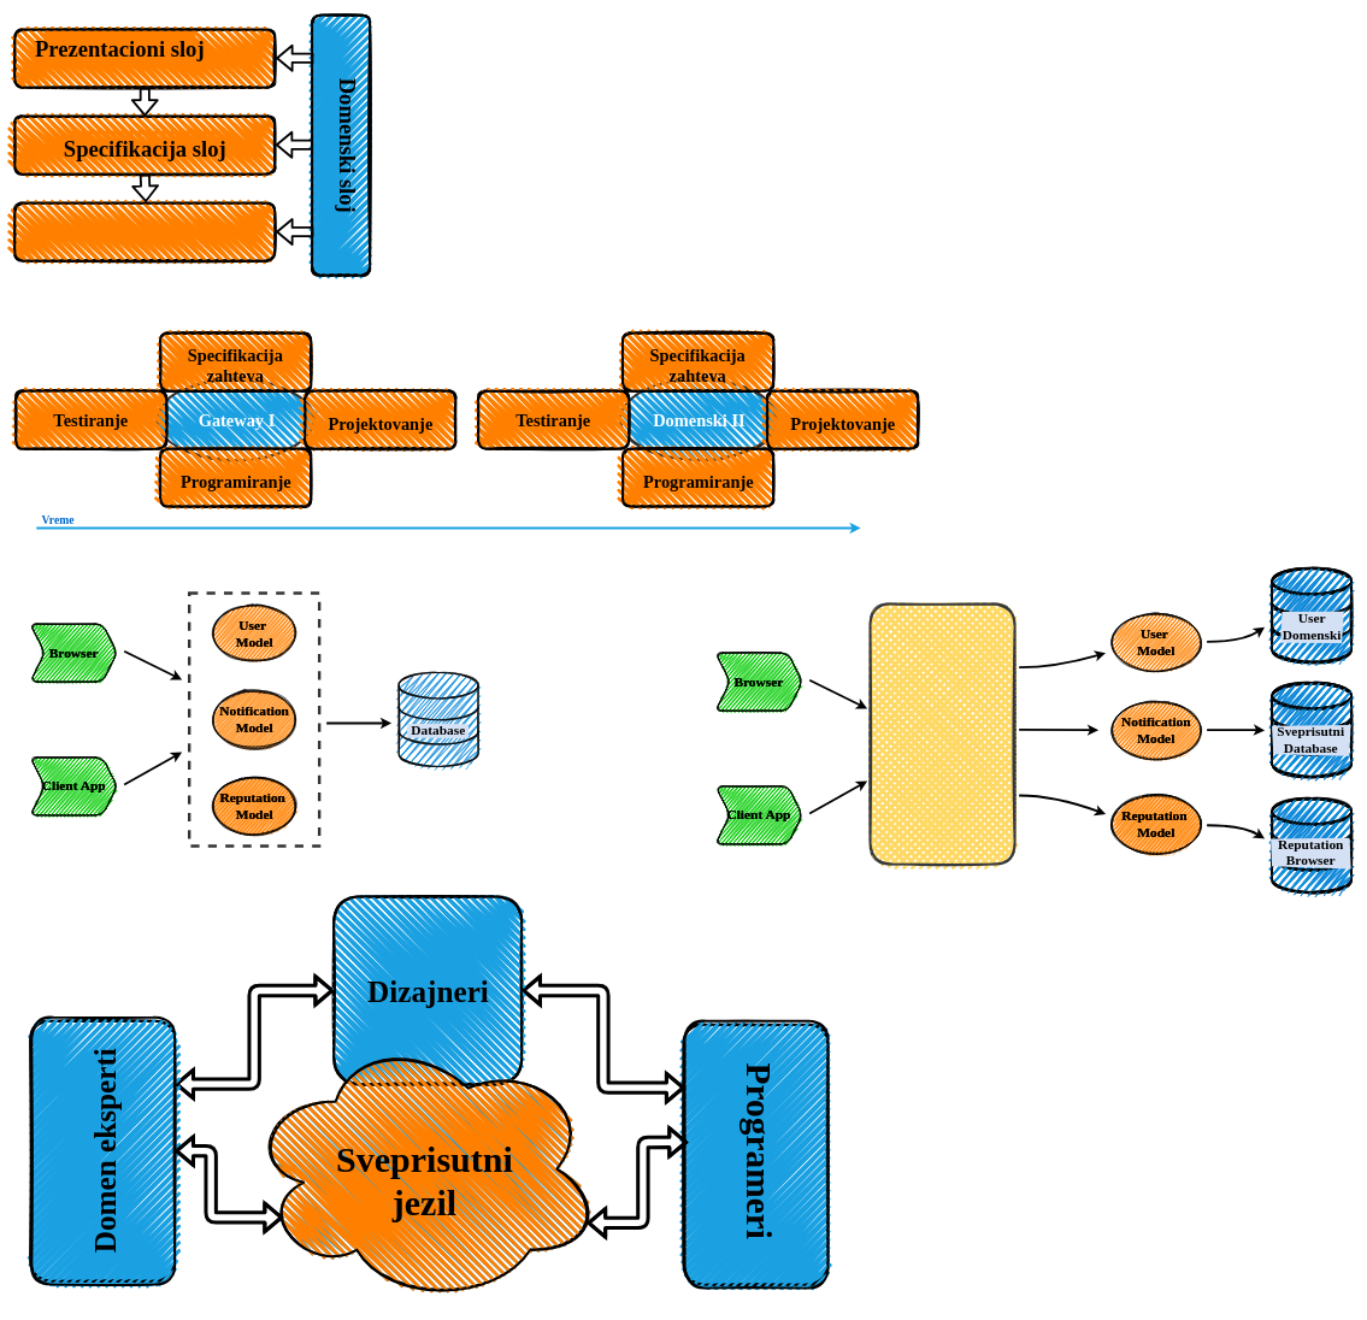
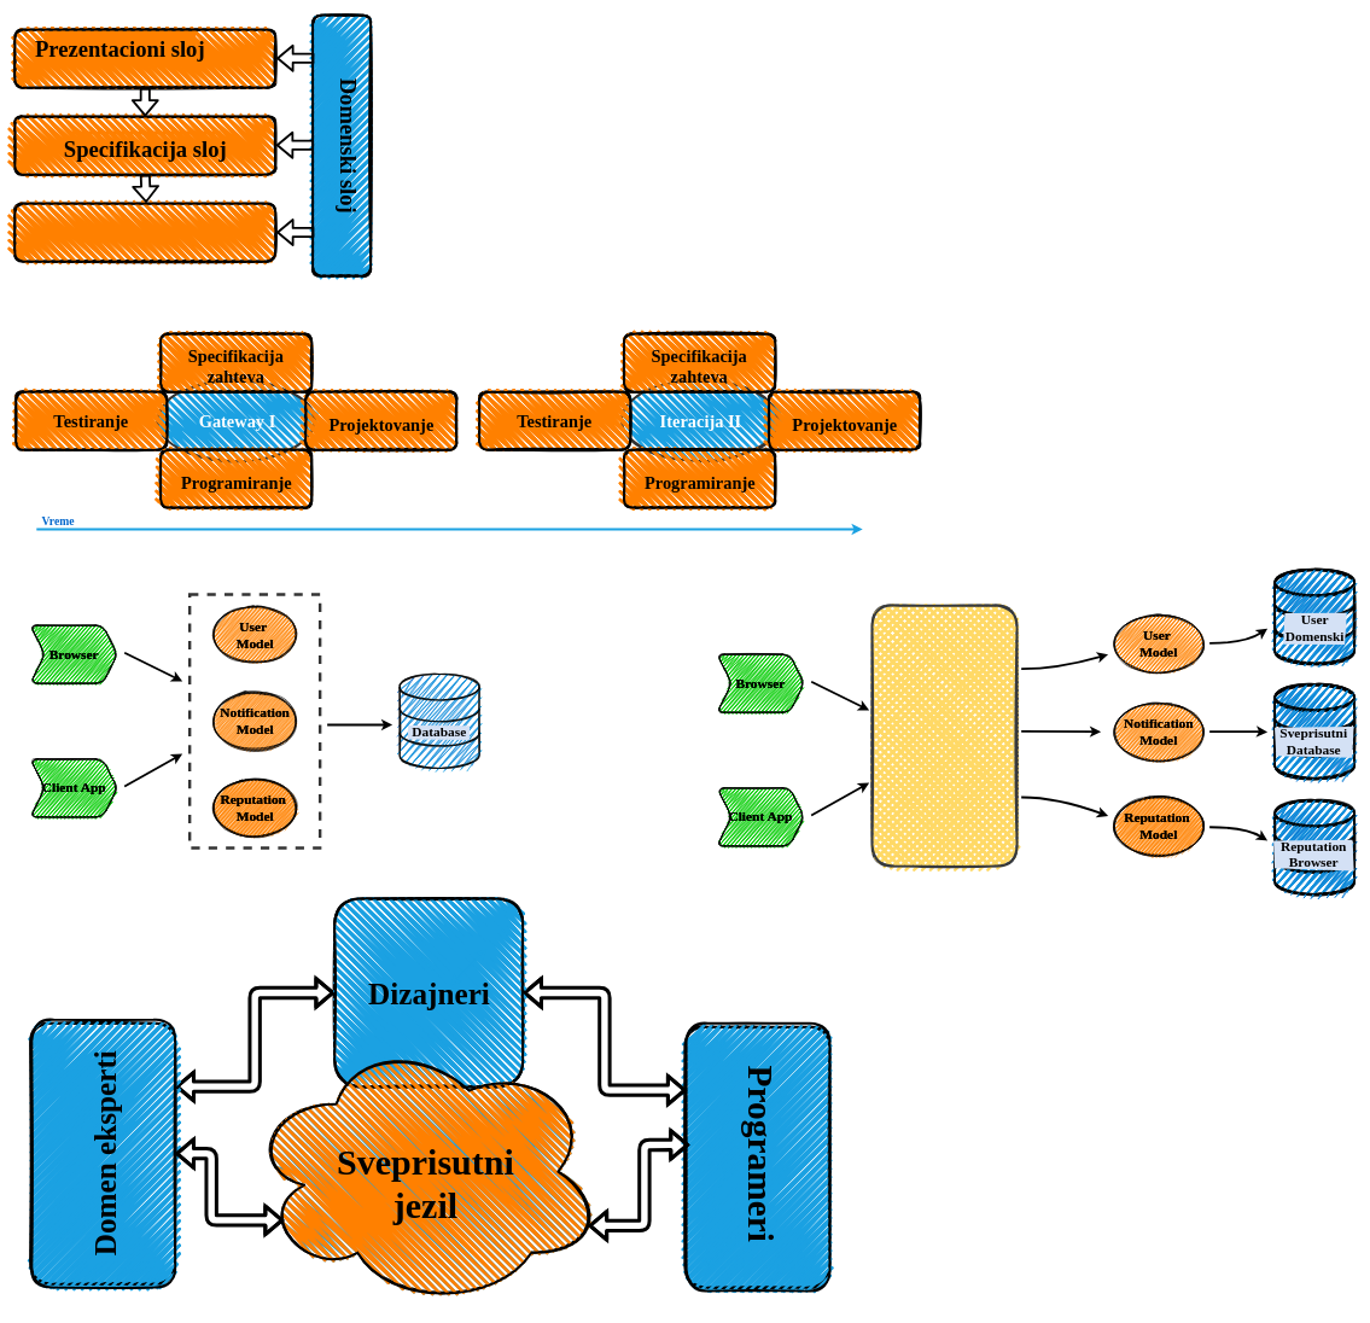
- <mxCell id="80" value="&lt;font face=&quot;Garamond&quot;&gt;&lt;font size=&quot;1&quot; color=&quot;#ffffff&quot;&gt;&lt;b style=&quot;font-size: 24px&quot;&gt;Domenski II&lt;/b&gt;&lt;/font&gt;&lt;br&gt;&lt;/font&gt;" style="text;align=center;html=1;fontSize=16;strokeWidth=3;" vertex="1" parent="1"><mxGeometry x="861.5" y="560" width="210" height="30" as="geometry" /></mxCell>
+ <mxCell id="80" value="&lt;font face=&quot;Garamond&quot;&gt;&lt;font size=&quot;1&quot; color=&quot;#ffffff&quot;&gt;&lt;b style=&quot;font-size: 24px&quot;&gt;Iteracija II&lt;/b&gt;&lt;/font&gt;&lt;br&gt;&lt;/font&gt;" style="text;align=center;html=1;fontSize=16;strokeWidth=3;" vertex="1" parent="1"><mxGeometry x="861.5" y="560" width="210" height="30" as="geometry" /></mxCell>
